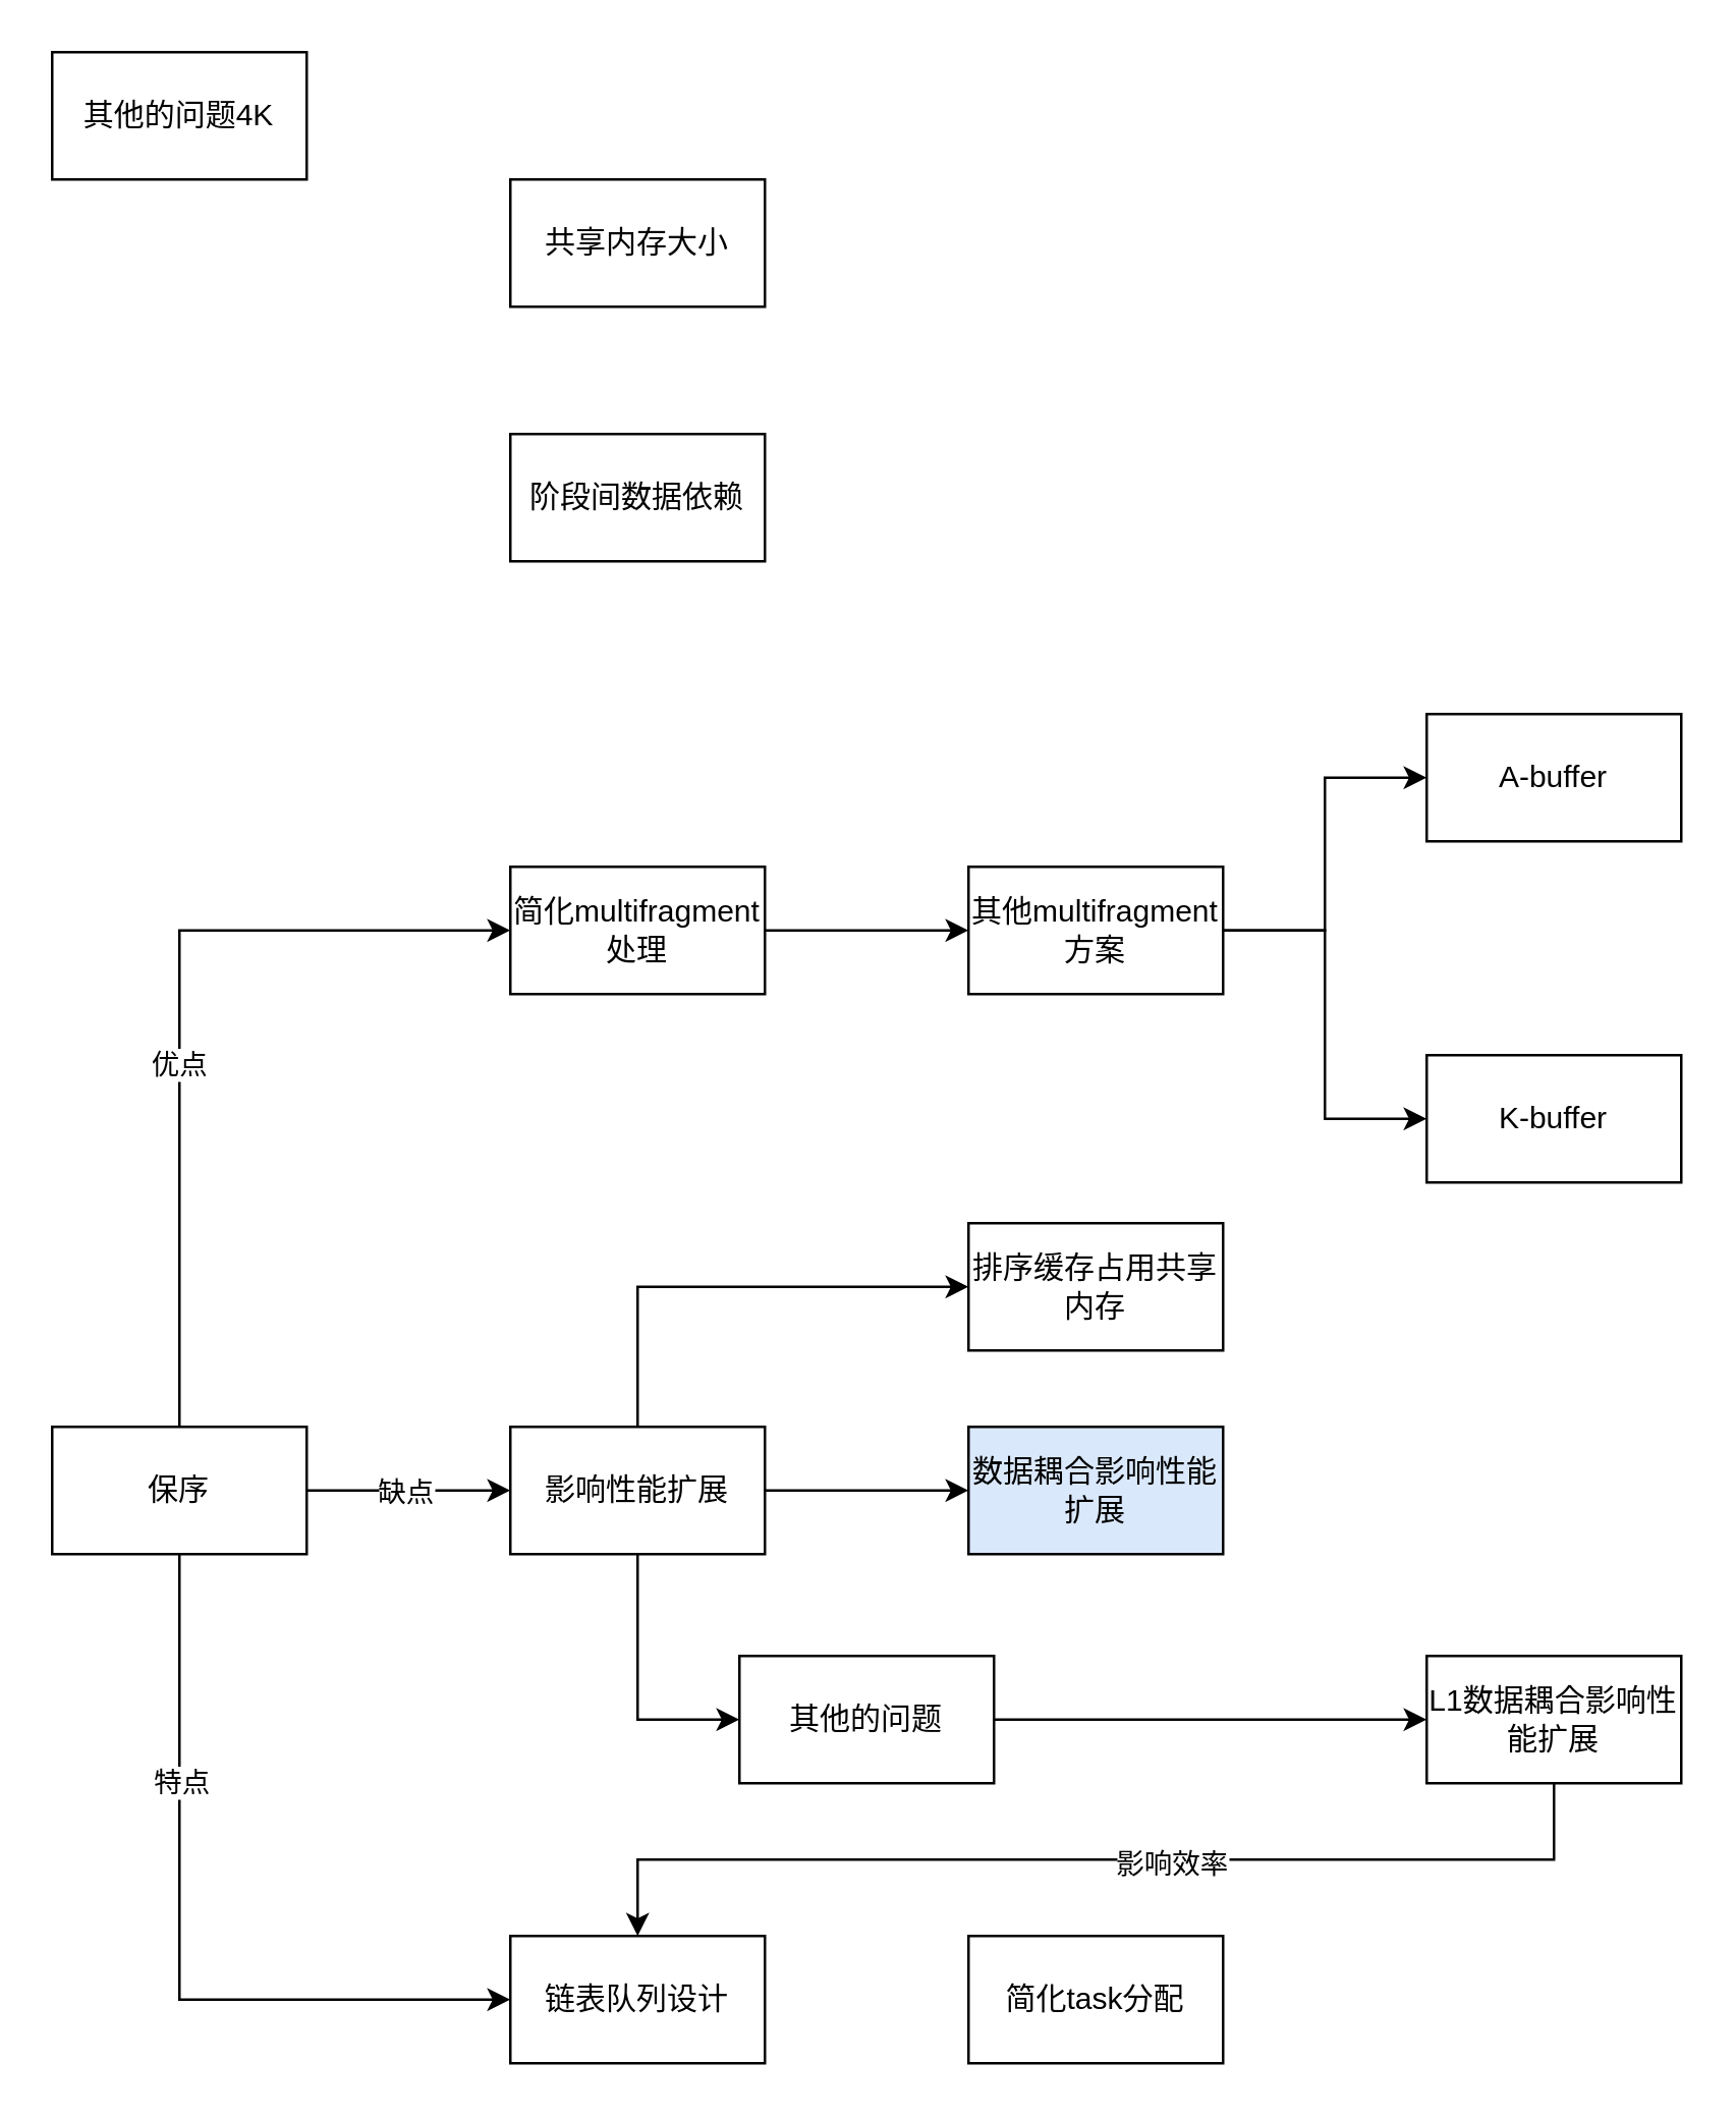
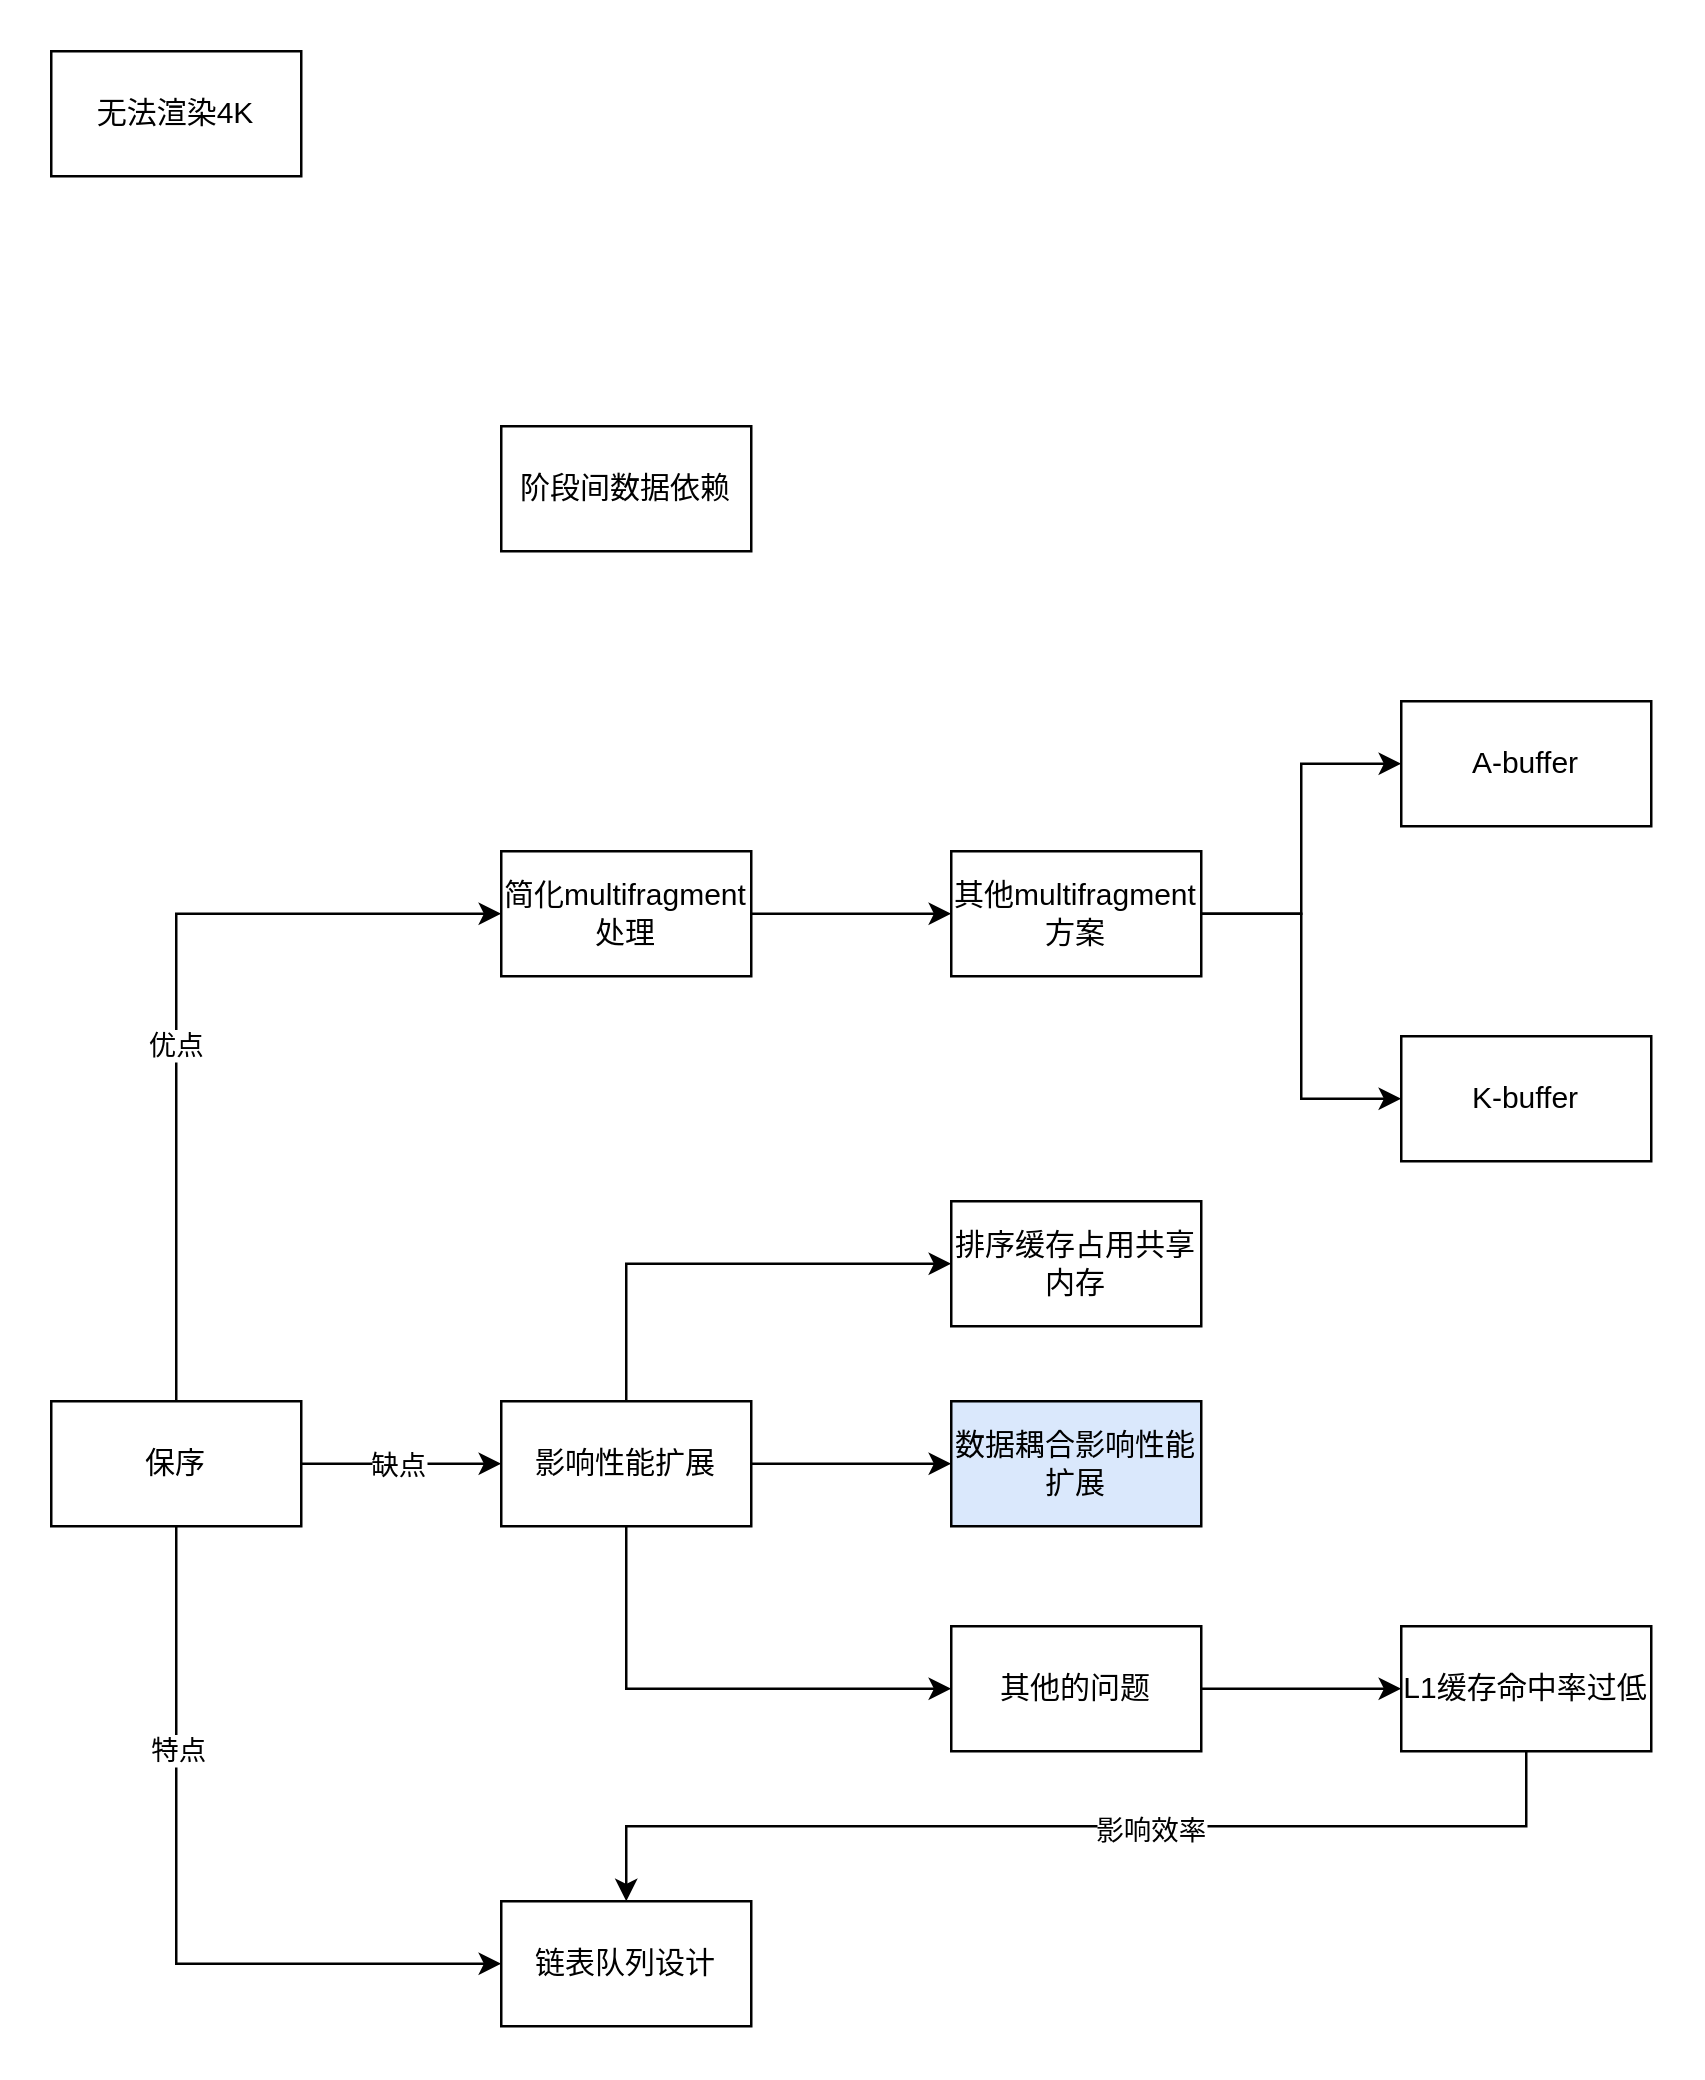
- <mxCell id="2" value="其他的问题4K" style="rounded=0;whiteSpace=wrap;html=1;" vertex="1" parent="1"><mxGeometry x="20" y="20" width="100" height="50" as="geometry" /></mxCell>
+ <mxCell id="2" value="无法渲染4K" style="rounded=0;whiteSpace=wrap;html=1;" vertex="1" parent="1"><mxGeometry x="20" y="20" width="100" height="50" as="geometry" /></mxCell>
- <mxCell id="10" value="共享内存大小" style="rounded=0;whiteSpace=wrap;html=1;" vertex="1" parent="1"><mxGeometry x="200" y="70" width="100" height="50" as="geometry" /></mxCell>
- <mxCell id="26" value="其他的问题" style="rounded=0;whiteSpace=wrap;html=1;" vertex="1" parent="1"><mxGeometry x="290" y="650" width="100" height="50" as="geometry" /></mxCell>
+ <mxCell id="26" value="其他的问题" style="rounded=0;whiteSpace=wrap;html=1;" vertex="1" parent="1"><mxGeometry x="380" y="650" width="100" height="50" as="geometry" /></mxCell>
- <mxCell id="31" value="L1数据耦合影响性能扩展" style="rounded=0;whiteSpace=wrap;html=1;" vertex="1" parent="1"><mxGeometry x="560" y="650" width="100" height="50" as="geometry" /></mxCell>
+ <mxCell id="31" value="L1缓存命中率过低" style="rounded=0;whiteSpace=wrap;html=1;" vertex="1" parent="1"><mxGeometry x="560" y="650" width="100" height="50" as="geometry" /></mxCell>
- <mxCell id="28" value="简化task分配" style="rounded=0;whiteSpace=wrap;html=1;" vertex="1" parent="1"><mxGeometry x="380" y="760" width="100" height="50" as="geometry" /></mxCell>
